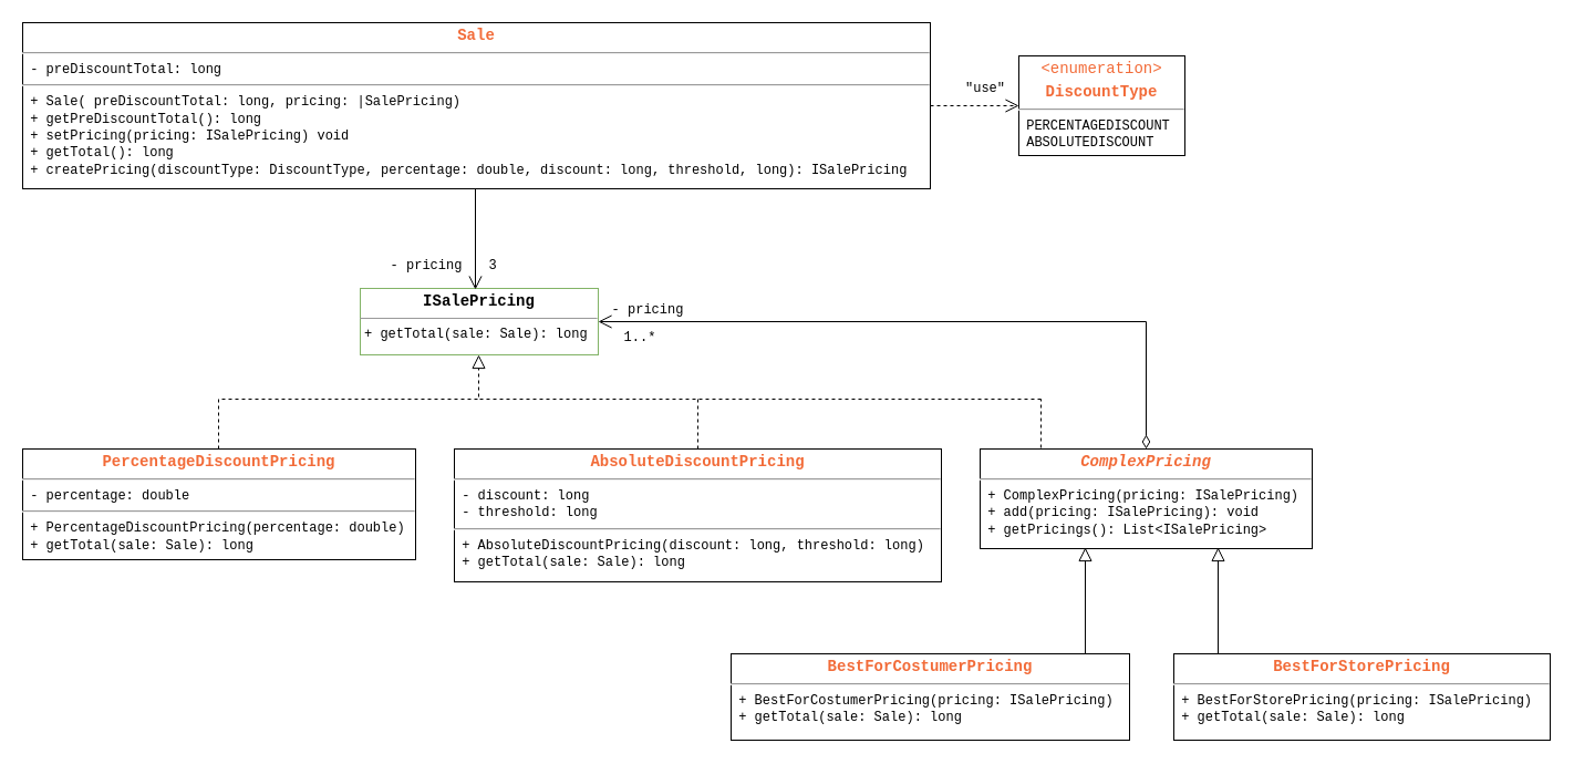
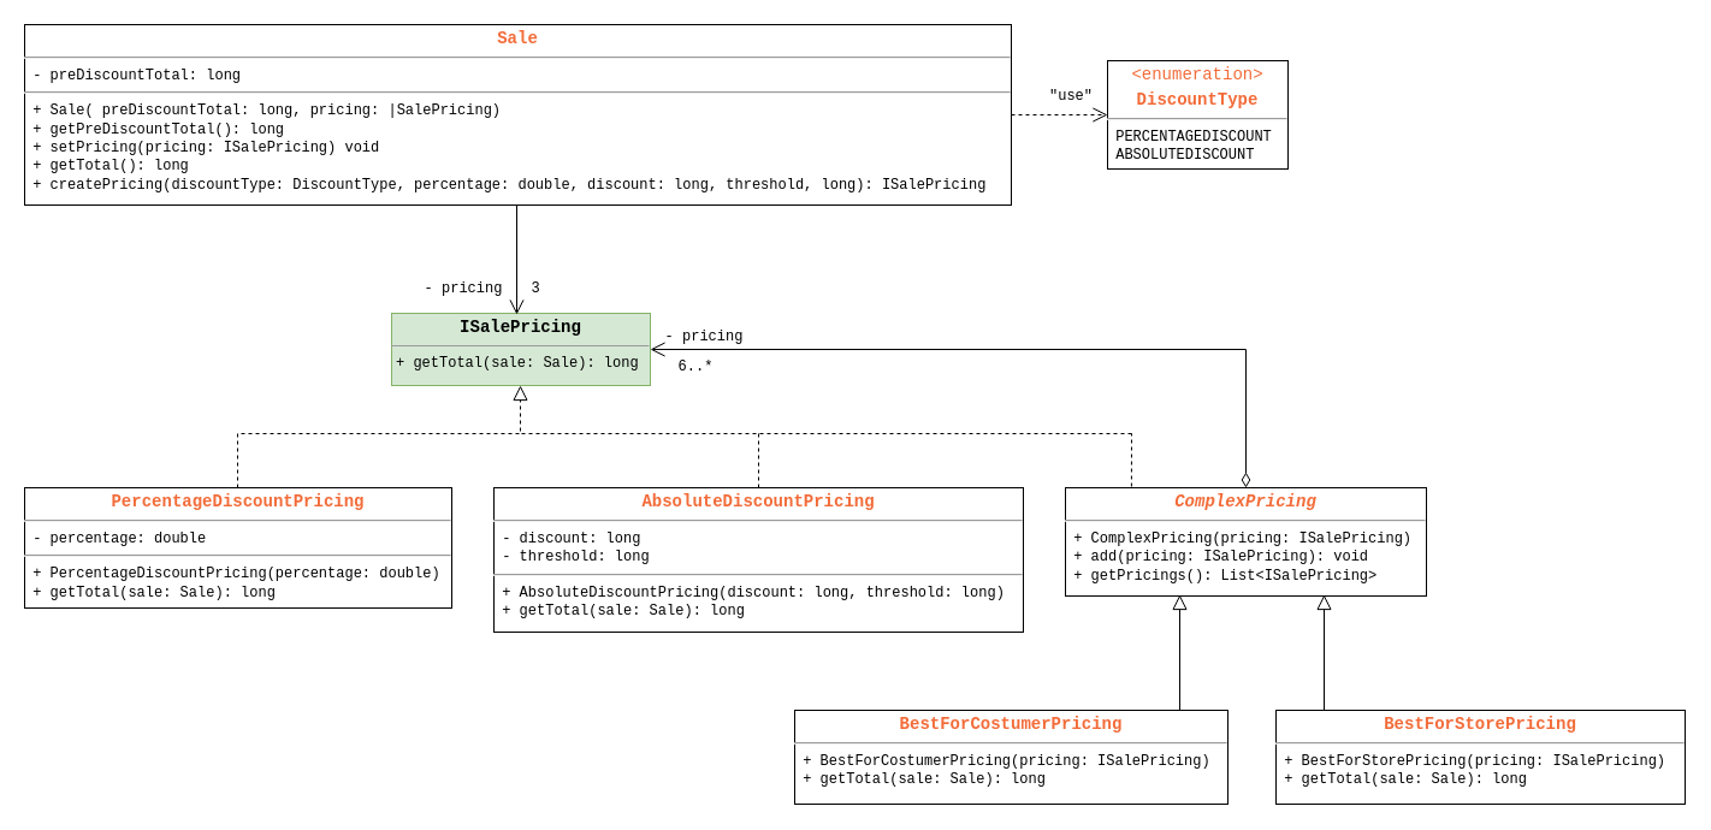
- <mxCell id="6" value="&lt;p style=&quot;margin: 0px ; margin-top: 4px ; text-align: center&quot;&gt;&lt;font face=&quot;Courier New&quot;&gt;&lt;span style=&quot;font-size: 14px&quot;&gt;&lt;b&gt;ISalePricing&lt;/b&gt;&lt;/span&gt;&lt;/font&gt;&lt;/p&gt;&lt;hr size=&quot;1&quot;&gt;&lt;p style=&quot;margin: 0px ; margin-left: 4px&quot;&gt;&lt;font face=&quot;Courier New&quot;&gt;+ getTotal(sale: Sale): long&lt;/font&gt;&lt;/p&gt;&lt;br&gt;" style="verticalAlign=top;align=left;overflow=fill;fontSize=12;fontFamily=Helvetica;html=1;rounded=0;shadow=0;comic=0;labelBackgroundColor=none;strokeColor=#82b366;strokeWidth=1;fillColor=#ffffff;" vertex="1" parent="1"><mxGeometry x="325" y="260" width="215" height="60" as="geometry" /></mxCell>
+ <mxCell id="6" value="&lt;p style=&quot;margin: 0px ; margin-top: 4px ; text-align: center&quot;&gt;&lt;font face=&quot;Courier New&quot;&gt;&lt;span style=&quot;font-size: 14px&quot;&gt;&lt;b&gt;ISalePricing&lt;/b&gt;&lt;/span&gt;&lt;/font&gt;&lt;/p&gt;&lt;hr size=&quot;1&quot;&gt;&lt;p style=&quot;margin: 0px ; margin-left: 4px&quot;&gt;&lt;font face=&quot;Courier New&quot;&gt;+ getTotal(sale: Sale): long&lt;/font&gt;&lt;/p&gt;&lt;br&gt;" style="verticalAlign=top;align=left;overflow=fill;fontSize=12;fontFamily=Helvetica;html=1;rounded=0;shadow=0;comic=0;labelBackgroundColor=none;strokeColor=#82b366;strokeWidth=1;fillColor=#d5e8d4;" vertex="1" parent="1"><mxGeometry x="325" y="260" width="215" height="60" as="geometry" /></mxCell>
- <mxCell id="17" value="1..*&lt;br&gt;" style="text;html=1;strokeColor=none;fillColor=none;align=center;verticalAlign=middle;whiteSpace=wrap;rounded=0;dashed=1;fontFamily=Courier New;" vertex="1" parent="1"><mxGeometry x="538" y="295" width="80" height="20" as="geometry" /></mxCell>
+ <mxCell id="17" value="6..*&lt;br&gt;" style="text;html=1;strokeColor=none;fillColor=none;align=center;verticalAlign=middle;whiteSpace=wrap;rounded=0;dashed=1;fontFamily=Courier New;" vertex="1" parent="1"><mxGeometry x="538" y="295" width="80" height="20" as="geometry" /></mxCell>
